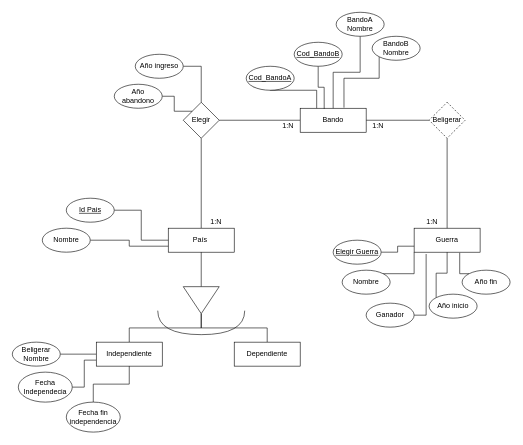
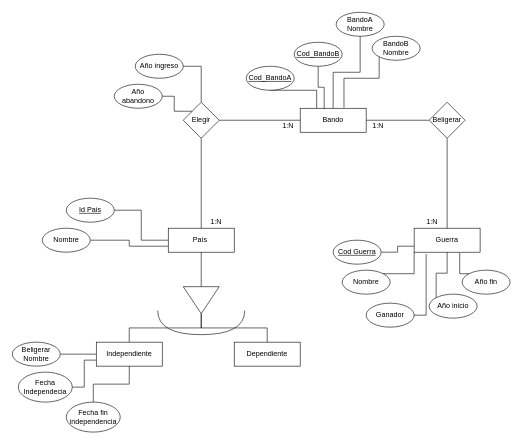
- <mxCell id="15" value="Beligerar" style="rhombus;whiteSpace=wrap;html=1;dashed=1;" vertex="1" parent="1"><mxGeometry x="715" y="170" width="60" height="60" as="geometry" /></mxCell>
+ <mxCell id="15" value="Beligerar" style="rhombus;whiteSpace=wrap;html=1;" vertex="1" parent="1"><mxGeometry x="715" y="170" width="60" height="60" as="geometry" /></mxCell>
- <mxCell id="24" value="&lt;u&gt;Elegir Guerra&lt;/u&gt;" style="ellipse;whiteSpace=wrap;html=1;" vertex="1" parent="1"><mxGeometry x="555" y="400" width="80" height="40" as="geometry" /></mxCell>
+ <mxCell id="24" value="&lt;u&gt;Cod Guerra&lt;/u&gt;" style="ellipse;whiteSpace=wrap;html=1;" vertex="1" parent="1"><mxGeometry x="555" y="400" width="80" height="40" as="geometry" /></mxCell>
